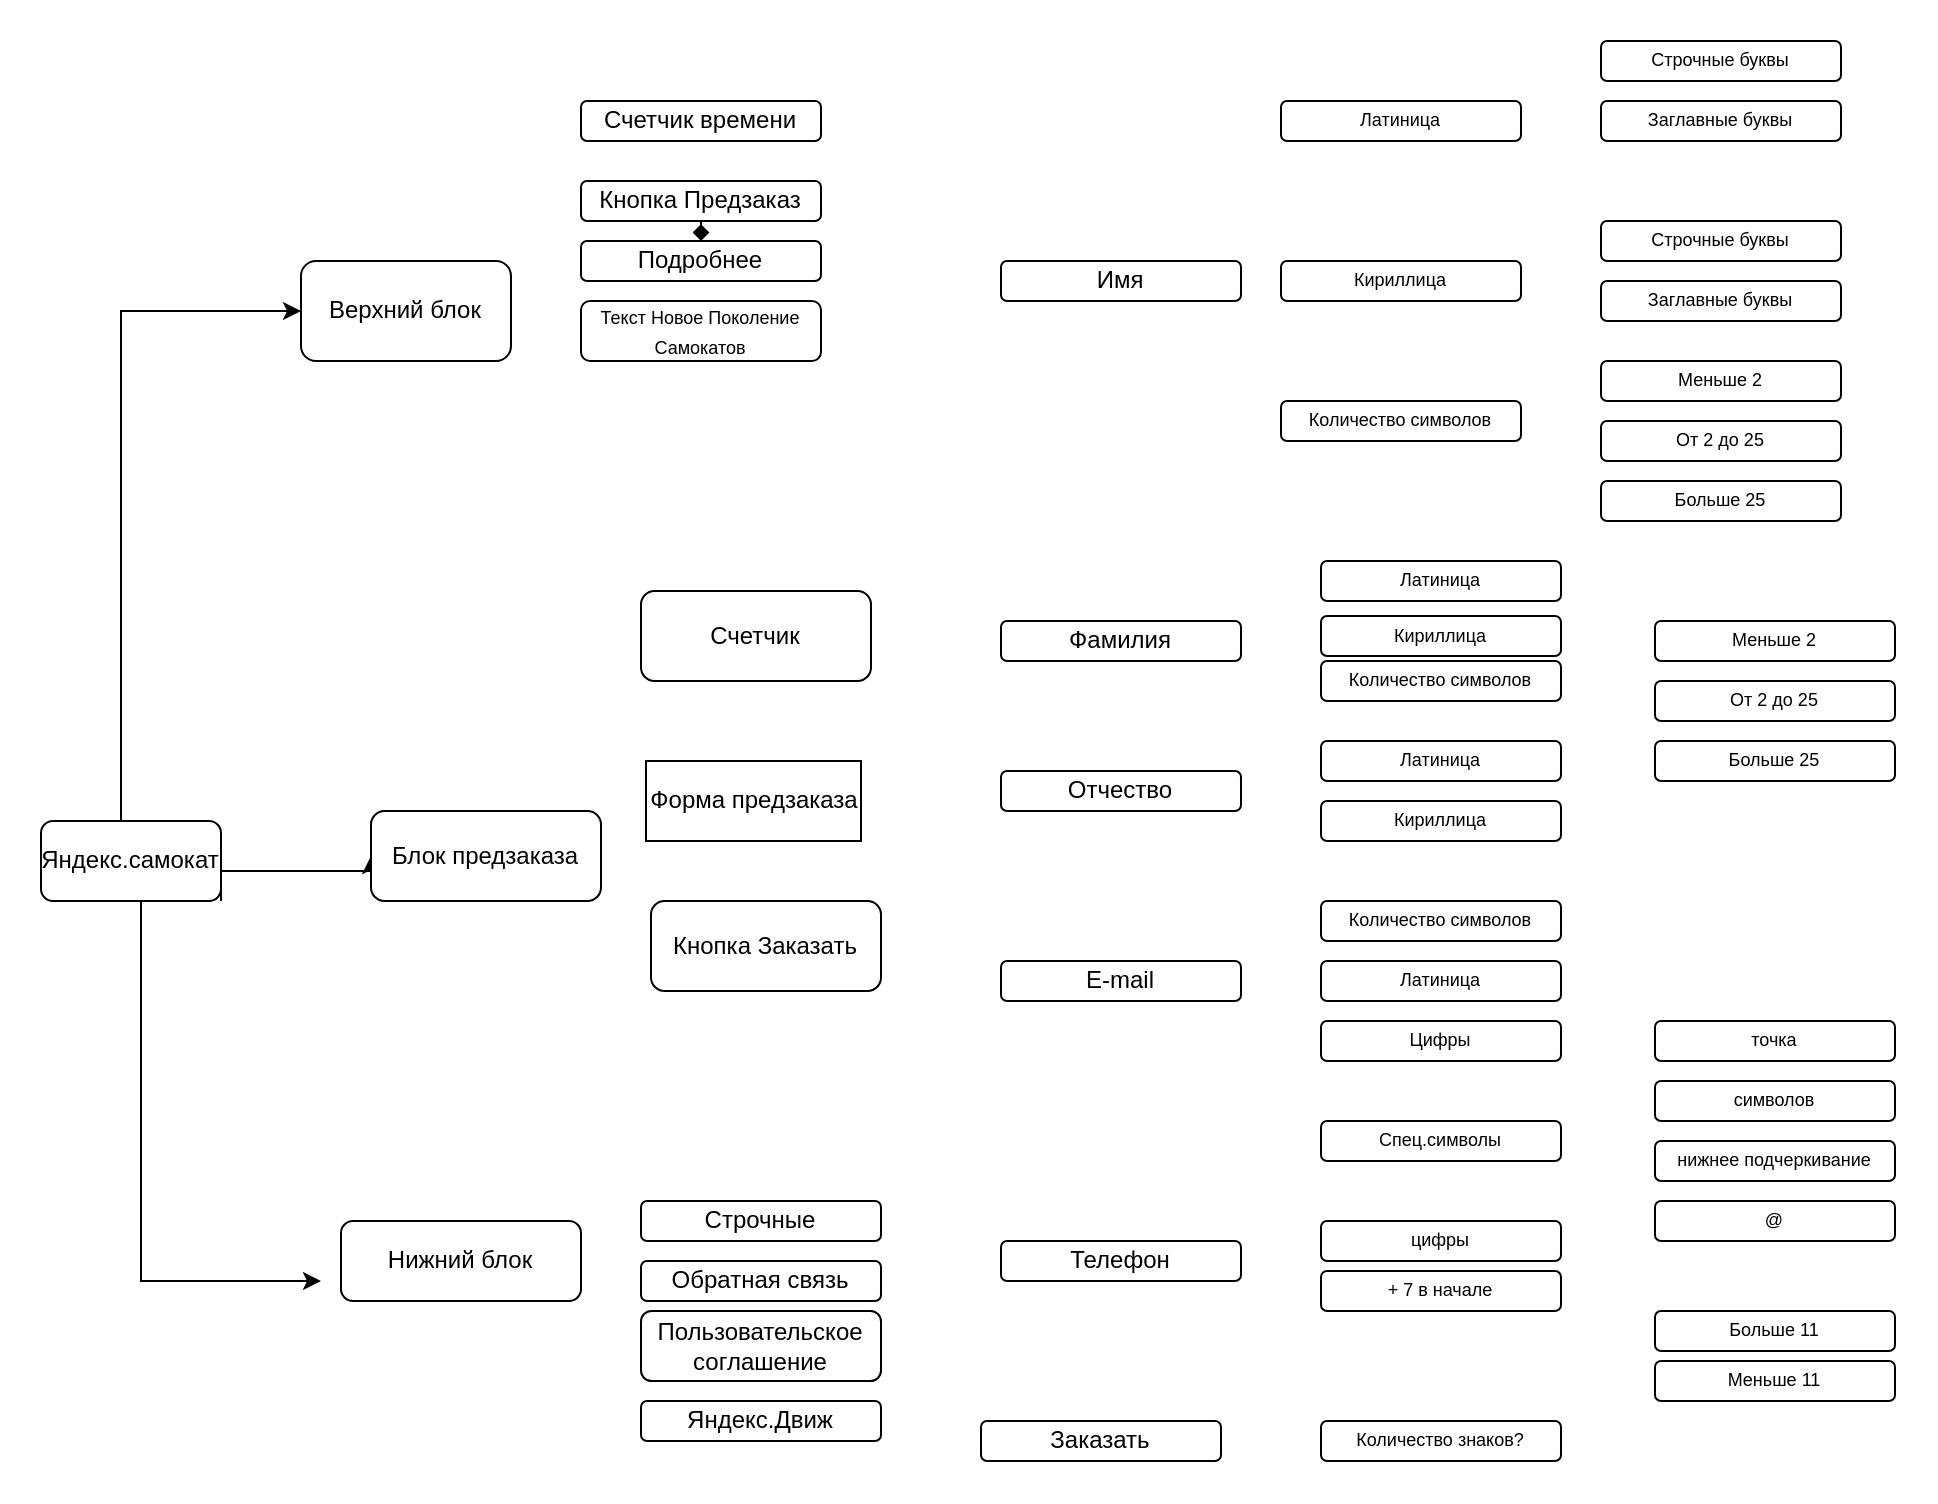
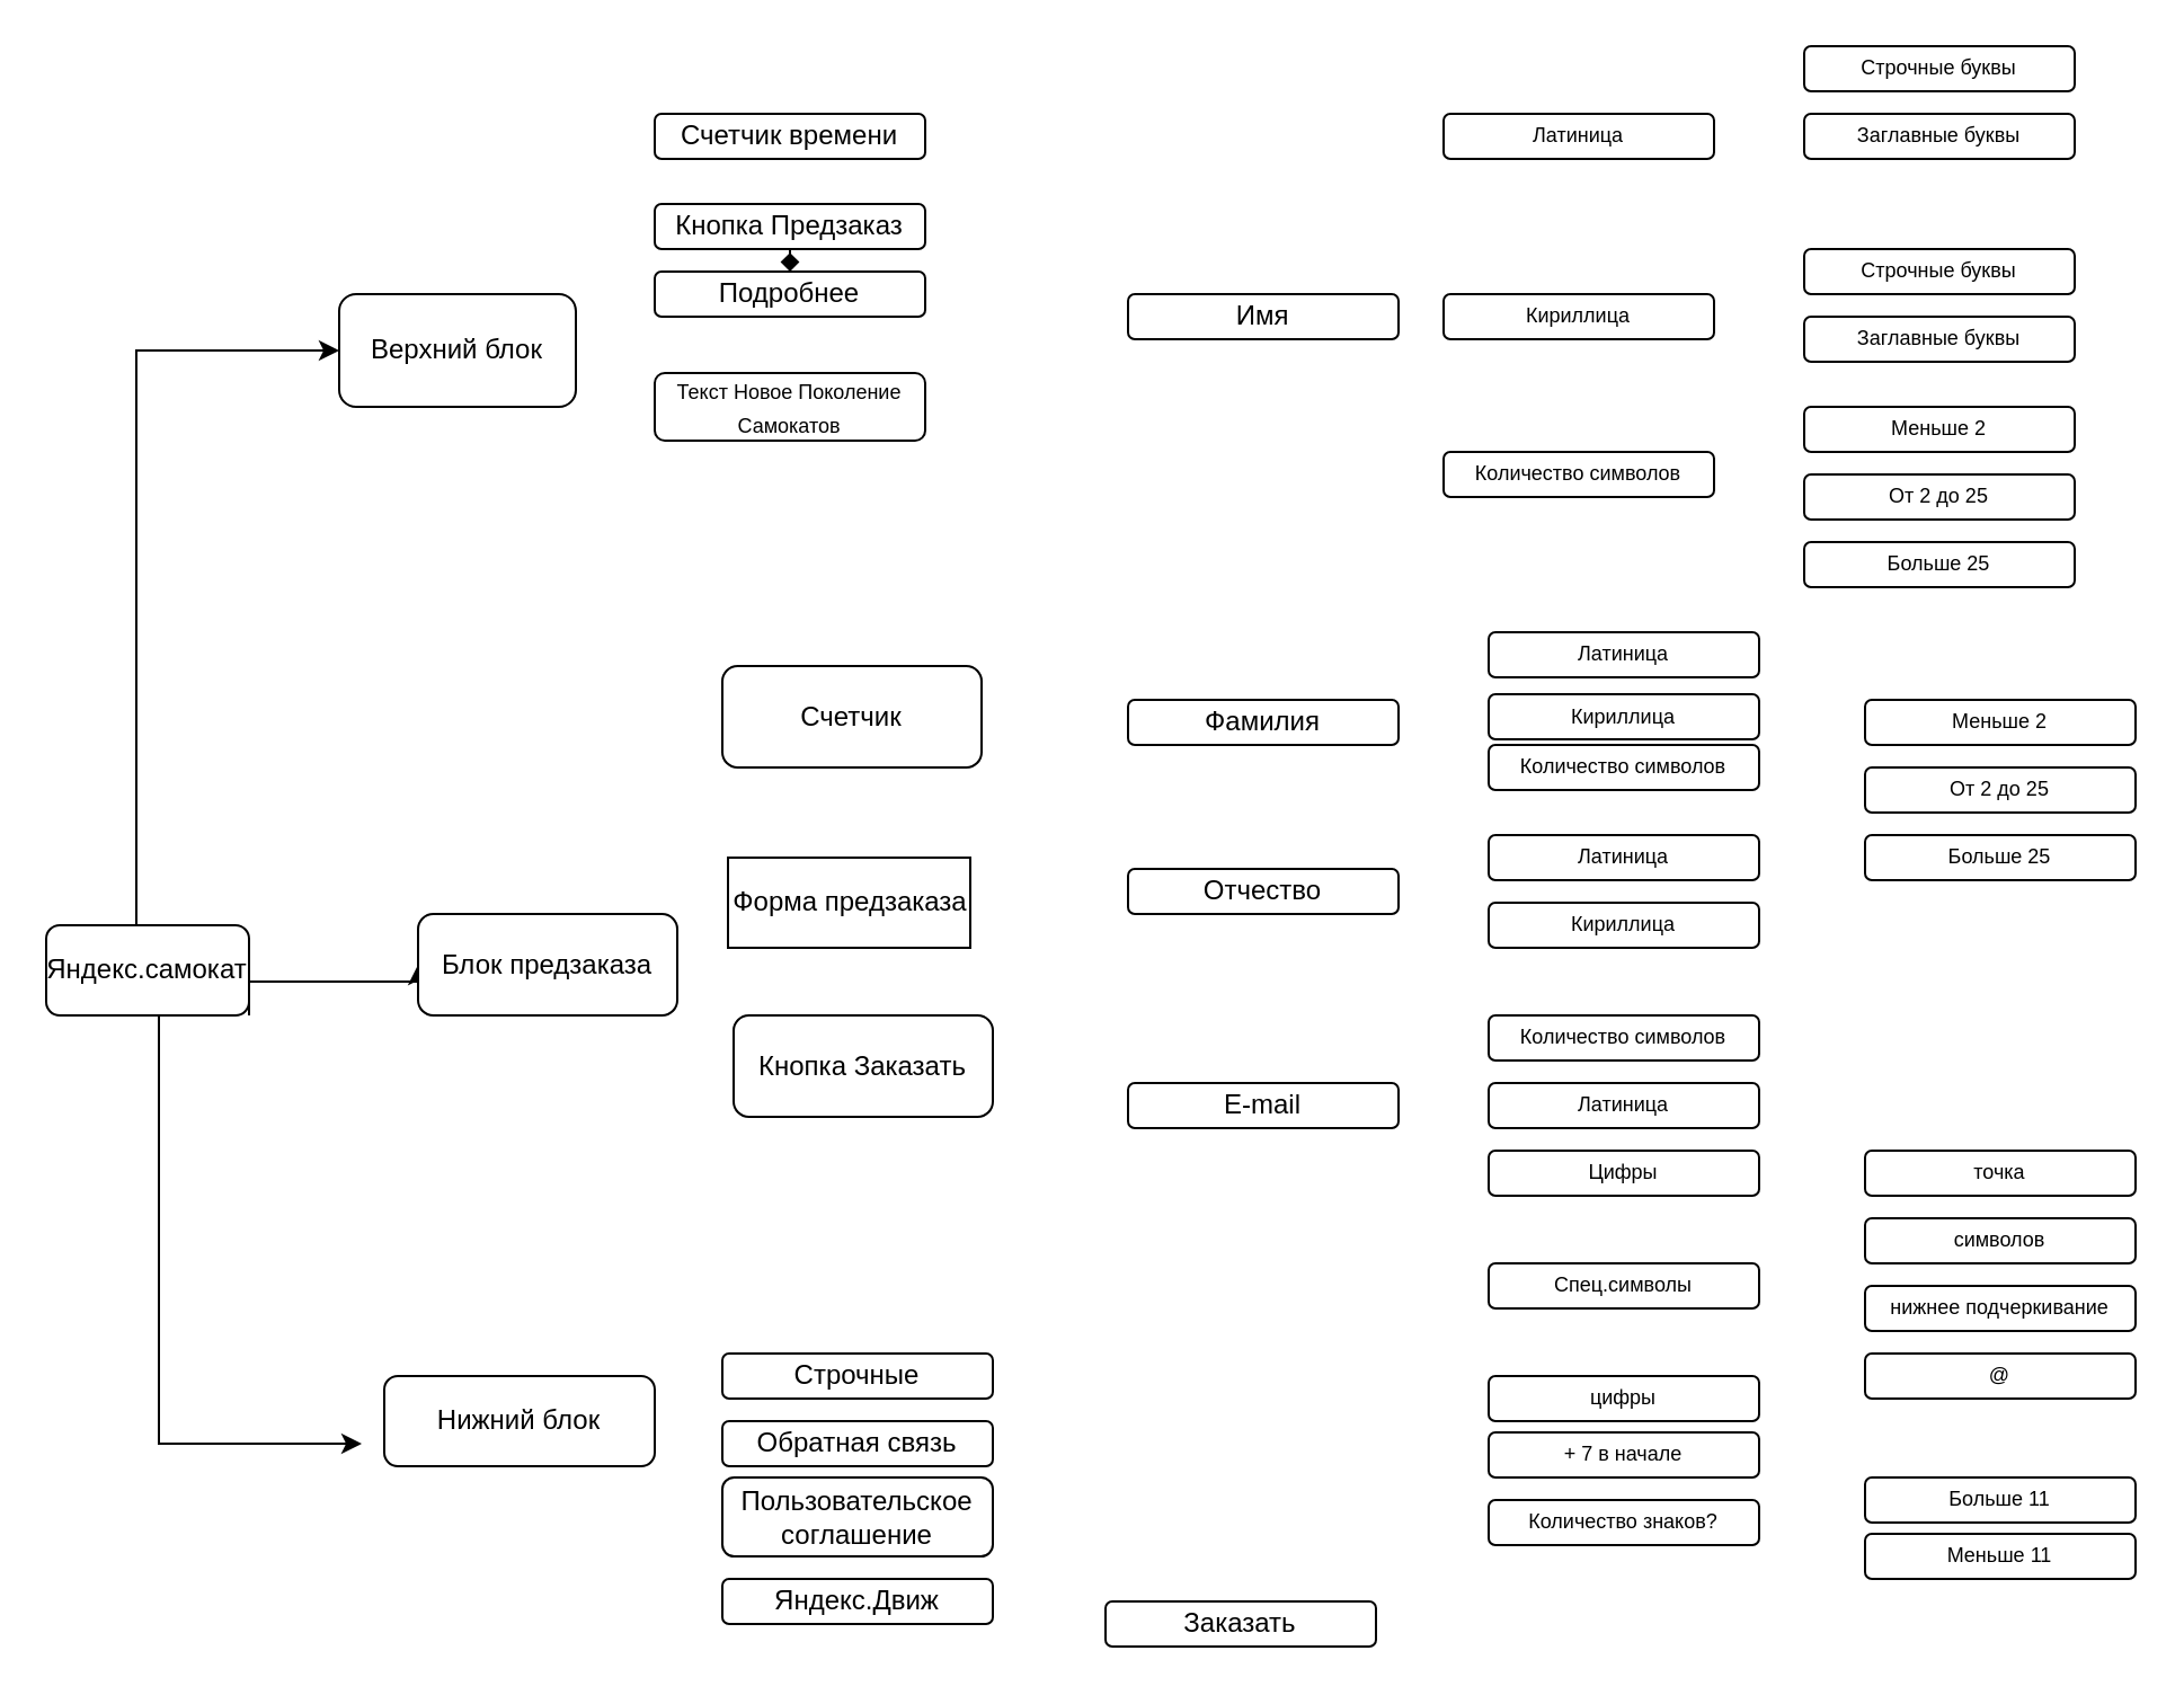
- <mxCell id="13" value="&lt;font style=&quot;font-size: 9px&quot;&gt;Текст Новое Поколение Самокатов&lt;/font&gt;" style="rounded=1;whiteSpace=wrap;html=1;" vertex="1" parent="1"><mxGeometry x="290" y="150" width="120" height="30" as="geometry" /></mxCell>
+ <mxCell id="13" value="&lt;font style=&quot;font-size: 9px&quot;&gt;Текст Новое Поколение Самокатов&lt;/font&gt;" style="rounded=1;whiteSpace=wrap;html=1;" vertex="1" parent="1"><mxGeometry x="290" y="165" width="120" height="30" as="geometry" /></mxCell>
- <mxCell id="43" value="Телефон" style="rounded=1;whiteSpace=wrap;html=1;" vertex="1" parent="1"><mxGeometry x="500" y="620" width="120" height="20" as="geometry" /></mxCell>
- <mxCell id="46" value="Количество знаков?" style="rounded=1;whiteSpace=wrap;html=1;fontSize=9;" vertex="1" parent="1"><mxGeometry x="660" y="710" width="120" height="20" as="geometry" /></mxCell>
+ <mxCell id="46" value="Количество знаков?" style="rounded=1;whiteSpace=wrap;html=1;fontSize=9;" vertex="1" parent="1"><mxGeometry x="660" y="665" width="120" height="20" as="geometry" /></mxCell>
